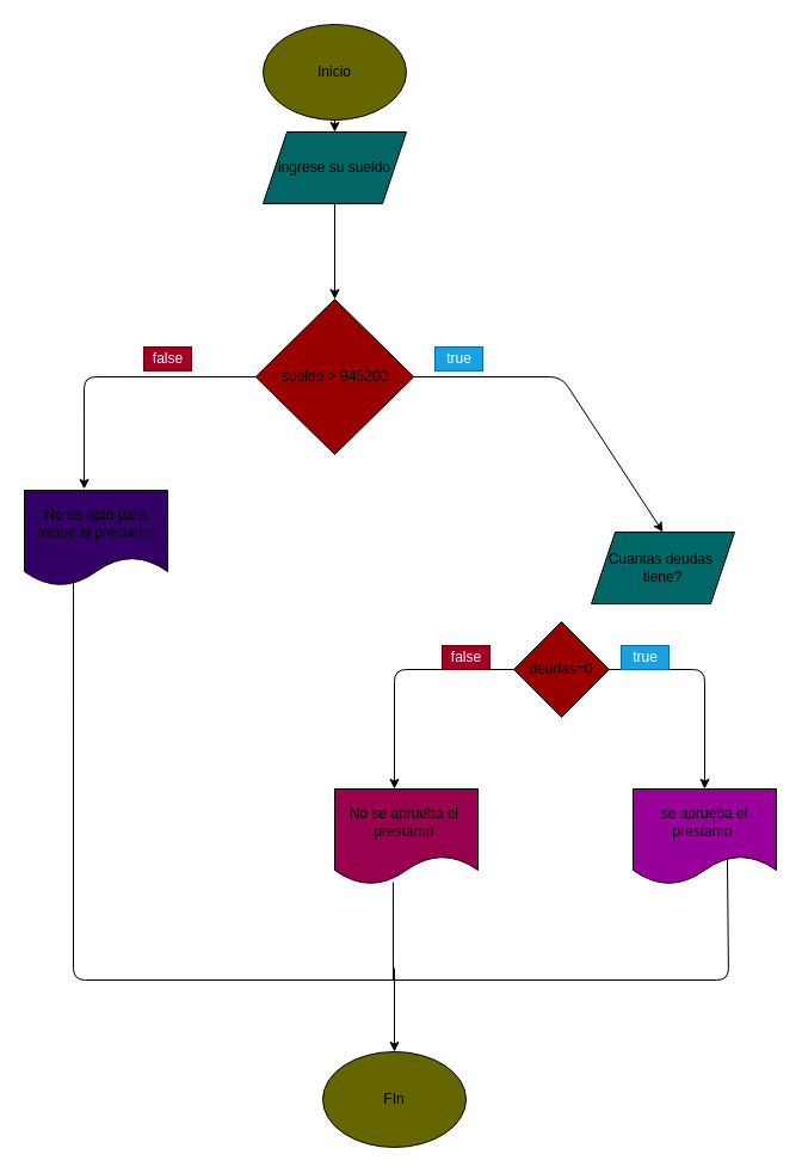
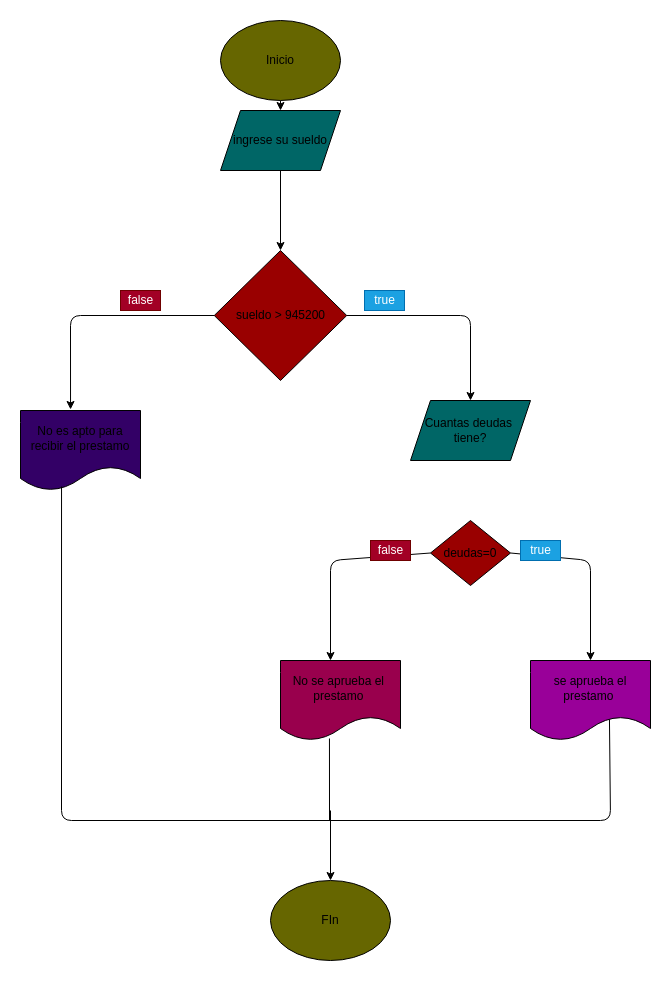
- <mxCell id="12" value="Cuantas deudas&amp;nbsp;&lt;br&gt;tiene?" style="shape=parallelogram;perimeter=parallelogramPerimeter;whiteSpace=wrap;html=1;fixedSize=1;fillColor=#006666;" parent="1" vertex="1"><mxGeometry x="495" y="445" width="120" height="60" as="geometry" /></mxCell>
+ <mxCell id="12" value="Cuantas deudas&amp;nbsp;&lt;br&gt;tiene?" style="shape=parallelogram;perimeter=parallelogramPerimeter;whiteSpace=wrap;html=1;fixedSize=1;fillColor=#006666;" parent="1" vertex="1"><mxGeometry x="410" y="400" width="120" height="60" as="geometry" /></mxCell>
- <mxCell id="11" value="deudas=0" style="rhombus;whiteSpace=wrap;html=1;fillColor=#990000;" parent="1" vertex="1"><mxGeometry x="430" y="520" width="80" height="80" as="geometry" /></mxCell>
+ <mxCell id="11" value="deudas=0" style="rhombus;whiteSpace=wrap;html=1;fillColor=#990000;" parent="1" vertex="1"><mxGeometry x="430" y="520" width="80" height="65" as="geometry" /></mxCell>
